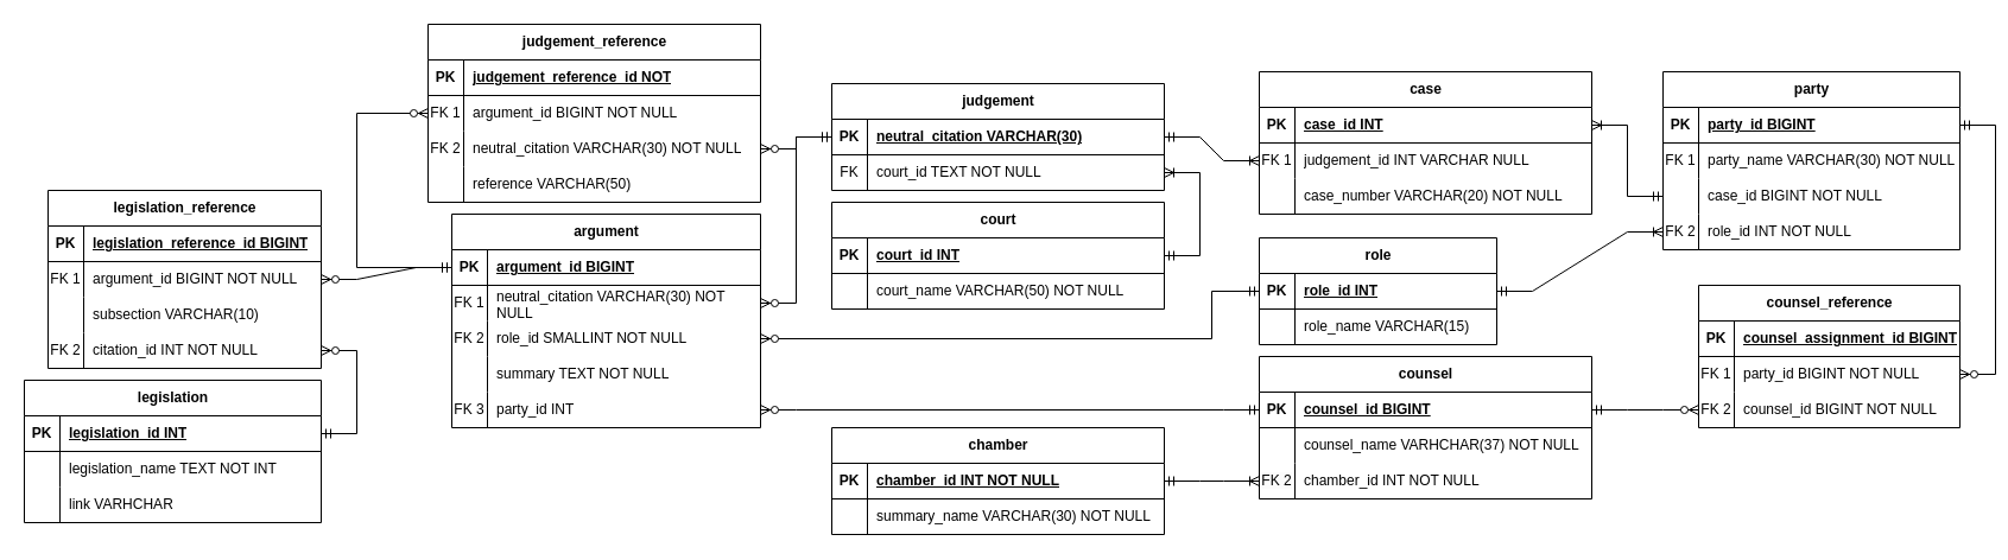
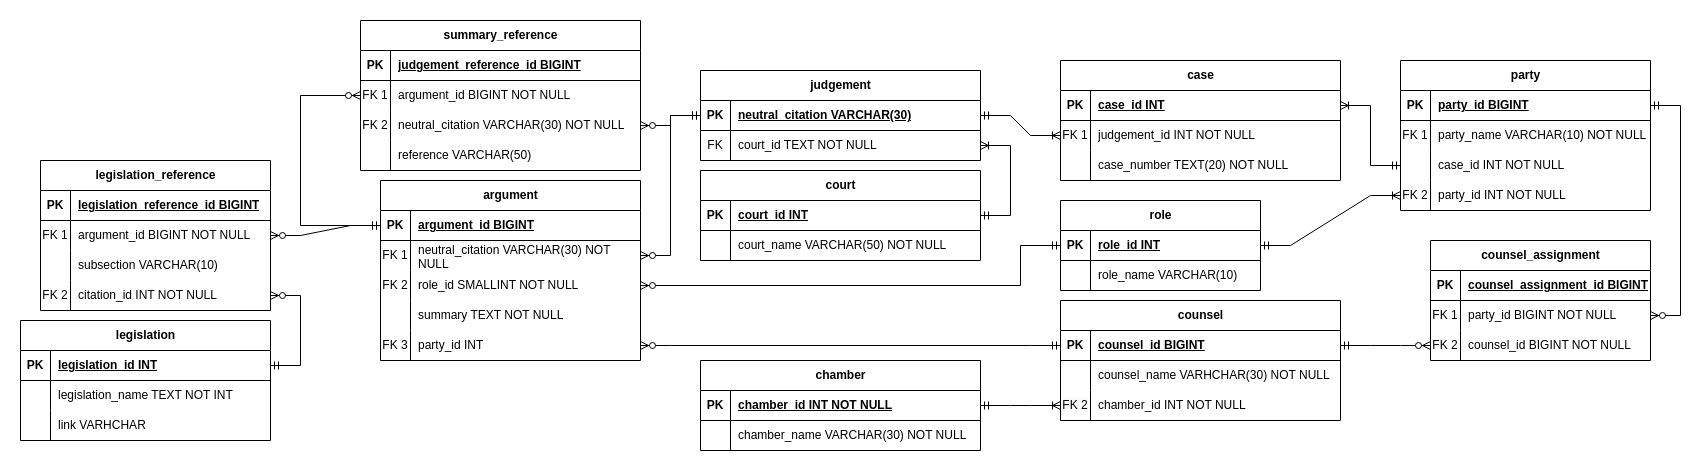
- <mxCell id="33" value="judgement_reference" style="shape=table;startSize=30;container=1;collapsible=1;childLayout=tableLayout;fixedRows=1;rowLines=0;fontStyle=1;align=center;resizeLast=1;html=1;" parent="1" vertex="1"><mxGeometry x="360" y="20" width="280" height="150" as="geometry" /></mxCell>
+ <mxCell id="33" value="summary_reference" style="shape=table;startSize=30;container=1;collapsible=1;childLayout=tableLayout;fixedRows=1;rowLines=0;fontStyle=1;align=center;resizeLast=1;html=1;" parent="1" vertex="1"><mxGeometry x="360" y="20" width="280" height="150" as="geometry" /></mxCell>
- <mxCell id="36" value="judgement_reference_id NOT" style="shape=partialRectangle;connectable=0;fillColor=none;top=0;left=0;bottom=0;right=0;align=left;spacingLeft=6;fontStyle=5;overflow=hidden;whiteSpace=wrap;html=1;" parent="34" vertex="1"><mxGeometry x="30" width="250" height="30" as="geometry"><mxRectangle width="250" height="30" as="alternateBounds" /></mxGeometry></mxCell>
+ <mxCell id="36" value="judgement_reference_id BIGINT" style="shape=partialRectangle;connectable=0;fillColor=none;top=0;left=0;bottom=0;right=0;align=left;spacingLeft=6;fontStyle=5;overflow=hidden;whiteSpace=wrap;html=1;" parent="34" vertex="1"><mxGeometry x="30" width="250" height="30" as="geometry"><mxRectangle width="250" height="30" as="alternateBounds" /></mxGeometry></mxCell>
- <mxCell id="52" value="judgement_id INT VARCHAR NULL" style="shape=partialRectangle;connectable=0;fillColor=none;top=0;left=0;bottom=0;right=0;align=left;spacingLeft=6;overflow=hidden;whiteSpace=wrap;html=1;" parent="50" vertex="1"><mxGeometry x="30" width="250" height="30" as="geometry"><mxRectangle width="250" height="30" as="alternateBounds" /></mxGeometry></mxCell>
+ <mxCell id="52" value="judgement_id INT NOT NULL" style="shape=partialRectangle;connectable=0;fillColor=none;top=0;left=0;bottom=0;right=0;align=left;spacingLeft=6;overflow=hidden;whiteSpace=wrap;html=1;" parent="50" vertex="1"><mxGeometry x="30" width="250" height="30" as="geometry"><mxRectangle width="250" height="30" as="alternateBounds" /></mxGeometry></mxCell>
- <mxCell id="69" value="party_name VARCHAR(30) NOT NULL" style="shape=partialRectangle;connectable=0;fillColor=none;top=0;left=0;bottom=0;right=0;align=left;spacingLeft=6;overflow=hidden;whiteSpace=wrap;html=1;" parent="67" vertex="1"><mxGeometry x="30" width="220" height="30" as="geometry"><mxRectangle width="220" height="30" as="alternateBounds" /></mxGeometry></mxCell>
+ <mxCell id="69" value="party_name VARCHAR(10) NOT NULL" style="shape=partialRectangle;connectable=0;fillColor=none;top=0;left=0;bottom=0;right=0;align=left;spacingLeft=6;overflow=hidden;whiteSpace=wrap;html=1;" parent="67" vertex="1"><mxGeometry x="30" width="220" height="30" as="geometry"><mxRectangle width="220" height="30" as="alternateBounds" /></mxGeometry></mxCell>
- <mxCell id="55" value="case_number VARCHAR(20) NOT NULL" style="shape=partialRectangle;connectable=0;fillColor=none;top=0;left=0;bottom=0;right=0;align=left;spacingLeft=6;overflow=hidden;whiteSpace=wrap;html=1;" parent="53" vertex="1"><mxGeometry x="30" width="250" height="30" as="geometry"><mxRectangle width="250" height="30" as="alternateBounds" /></mxGeometry></mxCell>
+ <mxCell id="55" value="case_number TEXT(20) NOT NULL" style="shape=partialRectangle;connectable=0;fillColor=none;top=0;left=0;bottom=0;right=0;align=left;spacingLeft=6;overflow=hidden;whiteSpace=wrap;html=1;" parent="53" vertex="1"><mxGeometry x="30" width="250" height="30" as="geometry"><mxRectangle width="250" height="30" as="alternateBounds" /></mxGeometry></mxCell>
- <mxCell id="72" value="case_id BIGINT NOT NULL" style="shape=partialRectangle;connectable=0;fillColor=none;top=0;left=0;bottom=0;right=0;align=left;spacingLeft=6;overflow=hidden;whiteSpace=wrap;html=1;" parent="70" vertex="1"><mxGeometry x="30" width="220" height="30" as="geometry"><mxRectangle width="220" height="30" as="alternateBounds" /></mxGeometry></mxCell>
+ <mxCell id="72" value="case_id INT NOT NULL" style="shape=partialRectangle;connectable=0;fillColor=none;top=0;left=0;bottom=0;right=0;align=left;spacingLeft=6;overflow=hidden;whiteSpace=wrap;html=1;" parent="70" vertex="1"><mxGeometry x="30" width="220" height="30" as="geometry"><mxRectangle width="220" height="30" as="alternateBounds" /></mxGeometry></mxCell>
- <mxCell id="75" value="role_id INT NOT NULL" style="shape=partialRectangle;connectable=0;fillColor=none;top=0;left=0;bottom=0;right=0;align=left;spacingLeft=6;overflow=hidden;whiteSpace=wrap;html=1;" parent="73" vertex="1"><mxGeometry x="30" width="220" height="30" as="geometry"><mxRectangle width="220" height="30" as="alternateBounds" /></mxGeometry></mxCell>
+ <mxCell id="75" value="party_id INT NOT NULL" style="shape=partialRectangle;connectable=0;fillColor=none;top=0;left=0;bottom=0;right=0;align=left;spacingLeft=6;overflow=hidden;whiteSpace=wrap;html=1;" parent="73" vertex="1"><mxGeometry x="30" width="220" height="30" as="geometry"><mxRectangle width="220" height="30" as="alternateBounds" /></mxGeometry></mxCell>
- <mxCell id="83" value="counsel_reference" style="shape=table;startSize=30;container=1;collapsible=1;childLayout=tableLayout;fixedRows=1;rowLines=0;fontStyle=1;align=center;resizeLast=1;html=1;" parent="1" vertex="1"><mxGeometry x="1430" y="240" width="220" height="120" as="geometry" /></mxCell>
+ <mxCell id="83" value="counsel_assignment" style="shape=table;startSize=30;container=1;collapsible=1;childLayout=tableLayout;fixedRows=1;rowLines=0;fontStyle=1;align=center;resizeLast=1;html=1;" parent="1" vertex="1"><mxGeometry x="1430" y="240" width="220" height="120" as="geometry" /></mxCell>
- <mxCell id="82" value="role_name VARCHAR(15)" style="shape=partialRectangle;connectable=0;fillColor=none;top=0;left=0;bottom=0;right=0;align=left;spacingLeft=6;overflow=hidden;whiteSpace=wrap;html=1;" parent="80" vertex="1"><mxGeometry x="30" width="170" height="30" as="geometry"><mxRectangle width="170" height="30" as="alternateBounds" /></mxGeometry></mxCell>
+ <mxCell id="82" value="role_name VARCHAR(10)" style="shape=partialRectangle;connectable=0;fillColor=none;top=0;left=0;bottom=0;right=0;align=left;spacingLeft=6;overflow=hidden;whiteSpace=wrap;html=1;" parent="80" vertex="1"><mxGeometry x="30" width="170" height="30" as="geometry"><mxRectangle width="170" height="30" as="alternateBounds" /></mxGeometry></mxCell>
- <mxCell id="99" value="counsel_name VARHCHAR(37) NOT NULL" style="shape=partialRectangle;connectable=0;fillColor=none;top=0;left=0;bottom=0;right=0;align=left;spacingLeft=6;overflow=hidden;whiteSpace=wrap;html=1;" parent="97" vertex="1"><mxGeometry x="30" width="250" height="30" as="geometry"><mxRectangle width="250" height="30" as="alternateBounds" /></mxGeometry></mxCell>
+ <mxCell id="99" value="counsel_name VARHCHAR(30) NOT NULL" style="shape=partialRectangle;connectable=0;fillColor=none;top=0;left=0;bottom=0;right=0;align=left;spacingLeft=6;overflow=hidden;whiteSpace=wrap;html=1;" parent="97" vertex="1"><mxGeometry x="30" width="250" height="30" as="geometry"><mxRectangle width="250" height="30" as="alternateBounds" /></mxGeometry></mxCell>
- <mxCell id="109" value="summary_name VARCHAR(30) NOT NULL" style="shape=partialRectangle;connectable=0;fillColor=none;top=0;left=0;bottom=0;right=0;align=left;spacingLeft=6;overflow=hidden;whiteSpace=wrap;html=1;" parent="107" vertex="1"><mxGeometry x="30" width="250" height="30" as="geometry"><mxRectangle width="250" height="30" as="alternateBounds" /></mxGeometry></mxCell>
+ <mxCell id="109" value="chamber_name VARCHAR(30) NOT NULL" style="shape=partialRectangle;connectable=0;fillColor=none;top=0;left=0;bottom=0;right=0;align=left;spacingLeft=6;overflow=hidden;whiteSpace=wrap;html=1;" parent="107" vertex="1"><mxGeometry x="30" width="250" height="30" as="geometry"><mxRectangle width="250" height="30" as="alternateBounds" /></mxGeometry></mxCell>
